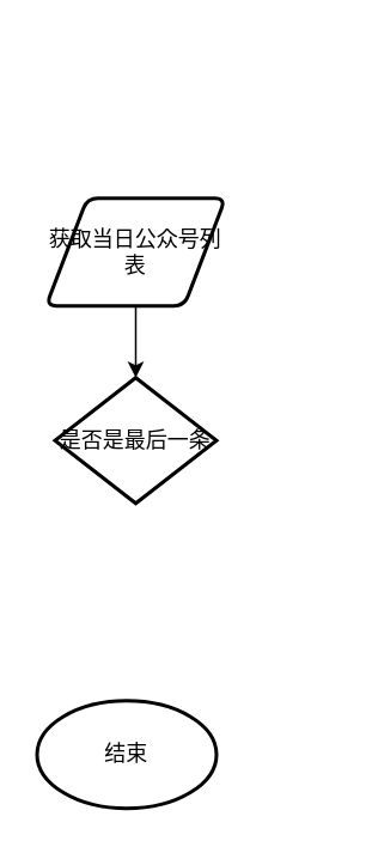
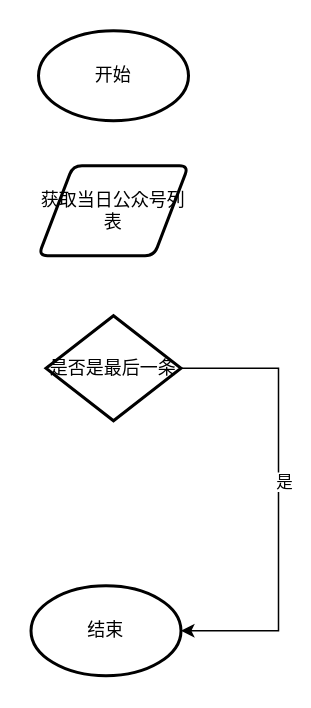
+ <mxCell id="4" value="开始" style="strokeWidth=2;html=1;shape=mxgraph.flowchart.start_1;whiteSpace=wrap;" parent="1" vertex="1"><mxGeometry x="25" y="20" width="100" height="60" as="geometry" /></mxCell>
- <mxCell id="2" style="edgeStyle=orthogonalEdgeStyle;rounded=0;orthogonalLoop=1;jettySize=auto;html=1;exitX=0.5;exitY=1;exitDx=0;exitDy=0;entryX=0.5;entryY=0;entryDx=0;entryDy=0;entryPerimeter=0;" parent="1" source="3" target="7" edge="1"><mxGeometry relative="1" as="geometry"><mxPoint x="75" y="230" as="targetPoint" /></mxGeometry></mxCell>
+ <mxCell id="5" style="edgeStyle=orthogonalEdgeStyle;rounded=0;orthogonalLoop=1;jettySize=auto;html=1;exitX=1;exitY=0.5;exitDx=0;exitDy=0;exitPerimeter=0;entryX=1;entryY=0.5;entryDx=0;entryDy=0;entryPerimeter=0;" edge="1" parent="1" source="7" target="8"><mxGeometry relative="1" as="geometry"><Array as="points"><mxPoint x="185" y="245" /><mxPoint x="185" y="420" /></Array></mxGeometry></mxCell>
+ <mxCell id="6" value="是" style="edgeLabel;html=1;align=center;verticalAlign=middle;resizable=0;points=[];" vertex="1" connectable="0" parent="5"><mxGeometry x="-0.377" y="3" relative="1" as="geometry"><mxPoint y="45" as="offset" /></mxGeometry></mxCell>
